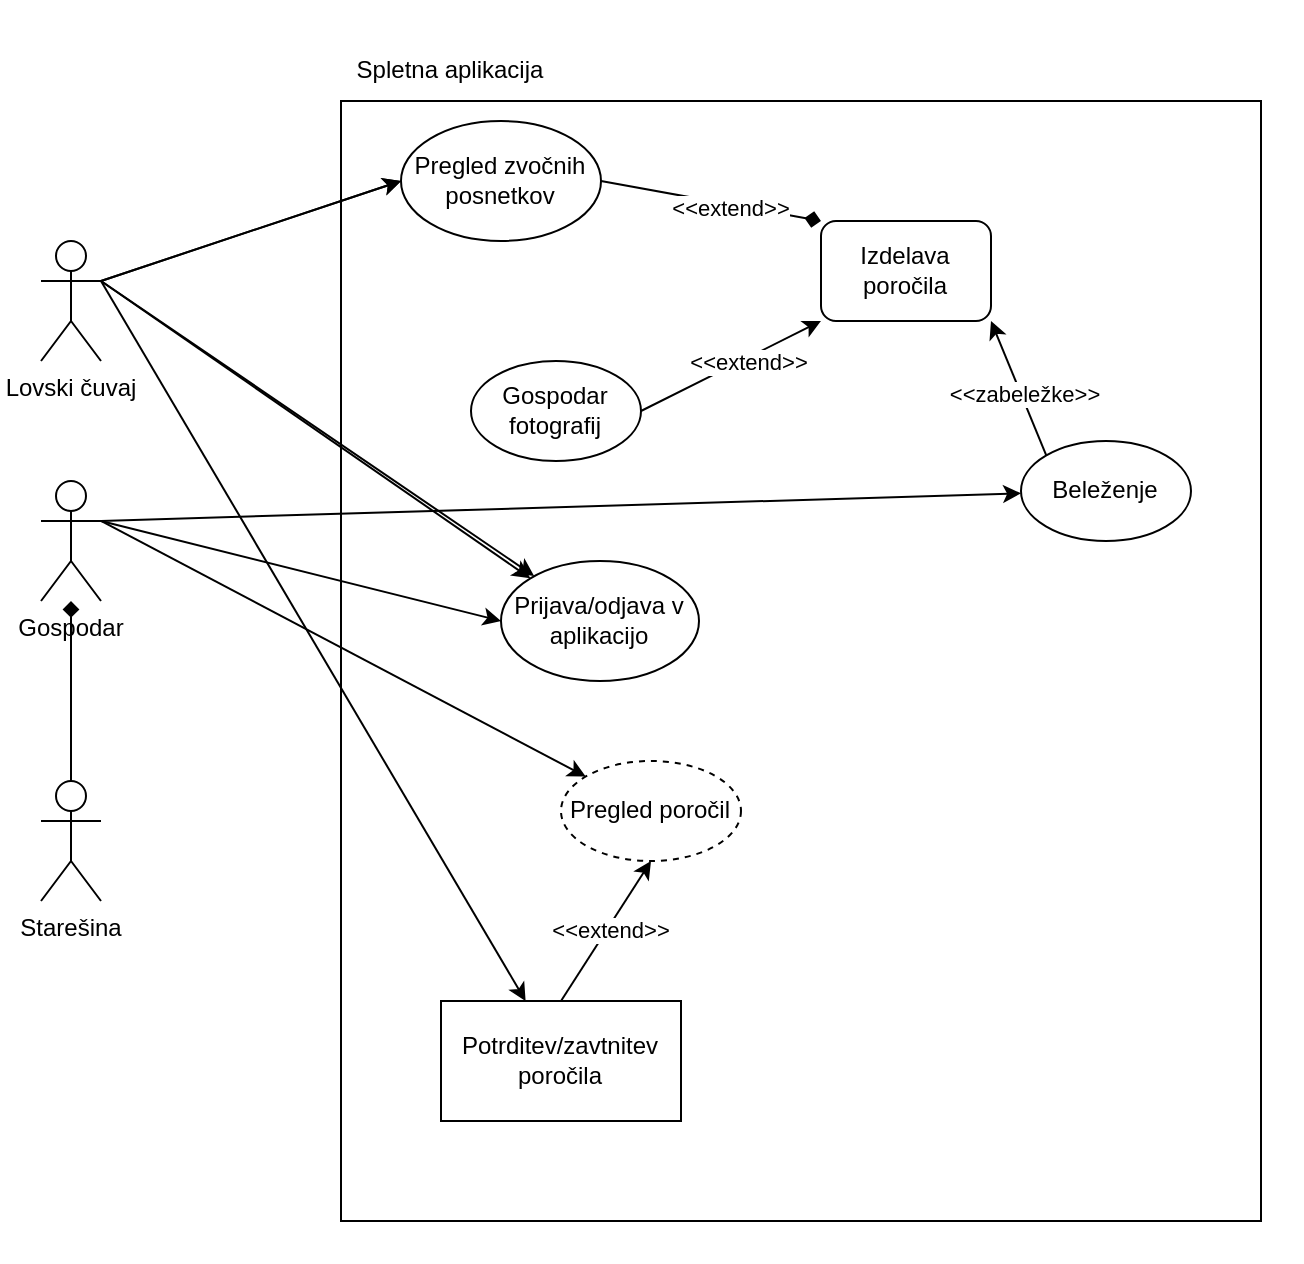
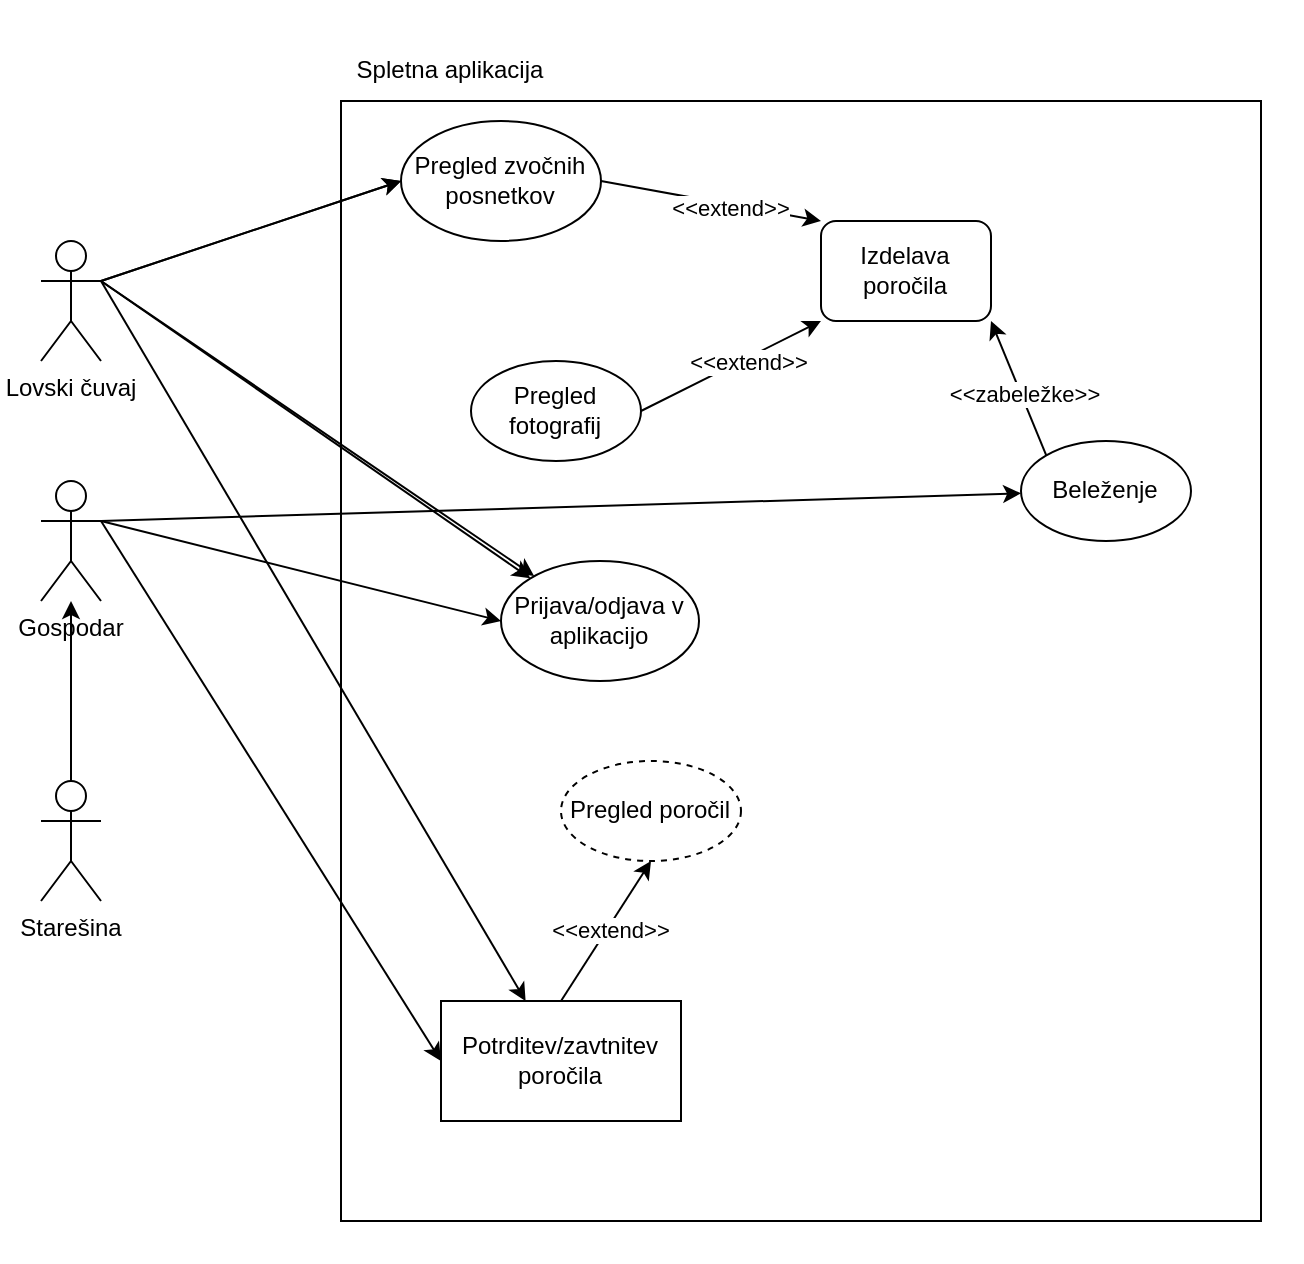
- <mxCell id="23" value="" style="endArrow=diamond;html=1;rounded=0;exitX=1;exitY=0.5;exitDx=0;exitDy=0;entryX=0;entryY=0;entryDx=0;entryDy=0;" parent="1" source="21" target="6" edge="1"><mxGeometry width="50" height="50" relative="1" as="geometry"><mxPoint x="360" y="350" as="sourcePoint" /><mxPoint x="410" y="300" as="targetPoint" /></mxGeometry></mxCell>
+ <mxCell id="23" value="" style="endArrow=classic;html=1;rounded=0;exitX=1;exitY=0.5;exitDx=0;exitDy=0;entryX=0;entryY=0;entryDx=0;entryDy=0;" parent="1" source="21" target="6" edge="1"><mxGeometry width="50" height="50" relative="1" as="geometry"><mxPoint x="360" y="350" as="sourcePoint" /><mxPoint x="410" y="300" as="targetPoint" /></mxGeometry></mxCell>
- <mxCell id="16" value="Gospodar fotografij" style="ellipse;whiteSpace=wrap;html=1;" parent="1" vertex="1"><mxGeometry x="235" y="180" width="85" height="50" as="geometry" /></mxCell>
+ <mxCell id="16" value="Pregled fotografij" style="ellipse;whiteSpace=wrap;html=1;" parent="1" vertex="1"><mxGeometry x="235" y="180" width="85" height="50" as="geometry" /></mxCell>
- <mxCell id="13" value="" style="endArrow=diamond;html=1;rounded=0;exitX=0.5;exitY=0;exitDx=0;exitDy=0;exitPerimeter=0;" parent="1" source="4" target="5" edge="1"><mxGeometry width="50" height="50" relative="1" as="geometry"><mxPoint x="360" y="330" as="sourcePoint" /><mxPoint x="410" y="280" as="targetPoint" /></mxGeometry></mxCell>
+ <mxCell id="13" value="" style="endArrow=classic;html=1;rounded=0;exitX=0.5;exitY=0;exitDx=0;exitDy=0;exitPerimeter=0;" parent="1" source="4" target="5" edge="1"><mxGeometry width="50" height="50" relative="1" as="geometry"><mxPoint x="360" y="330" as="sourcePoint" /><mxPoint x="410" y="280" as="targetPoint" /></mxGeometry></mxCell>
- <mxCell id="11" value="" style="endArrow=classic;html=1;rounded=0;exitX=1;exitY=0.333;exitDx=0;exitDy=0;exitPerimeter=0;" parent="1" source="5" target="8" edge="1"><mxGeometry width="50" height="50" relative="1" as="geometry"><mxPoint x="60" y="390" as="sourcePoint" /><mxPoint x="276" y="297" as="targetPoint" /></mxGeometry></mxCell>
+ <mxCell id="11" value="" style="endArrow=classic;html=1;rounded=0;exitX=1;exitY=0.333;exitDx=0;exitDy=0;exitPerimeter=0;entryX=0;entryY=0.5;entryDx=0;entryDy=0;" parent="1" source="5" target="10" edge="1"><mxGeometry width="50" height="50" relative="1" as="geometry"><mxPoint x="60" y="390" as="sourcePoint" /><mxPoint x="276" y="297" as="targetPoint" /></mxGeometry></mxCell>
